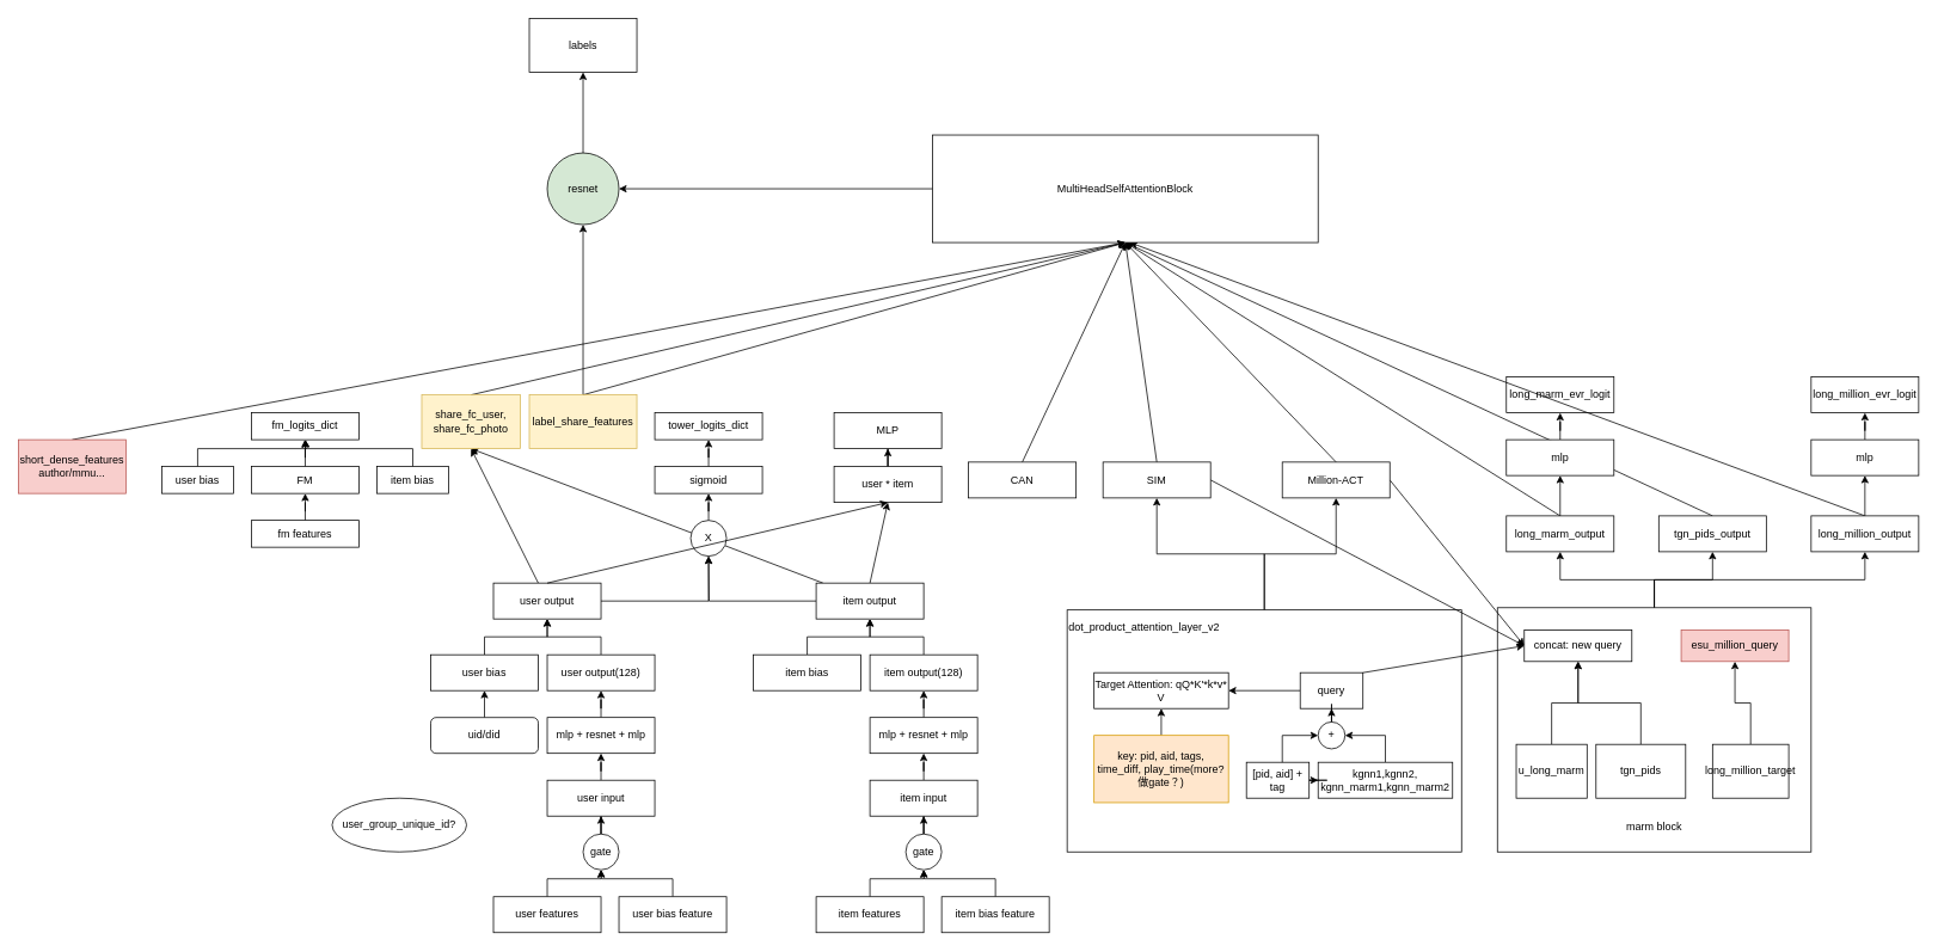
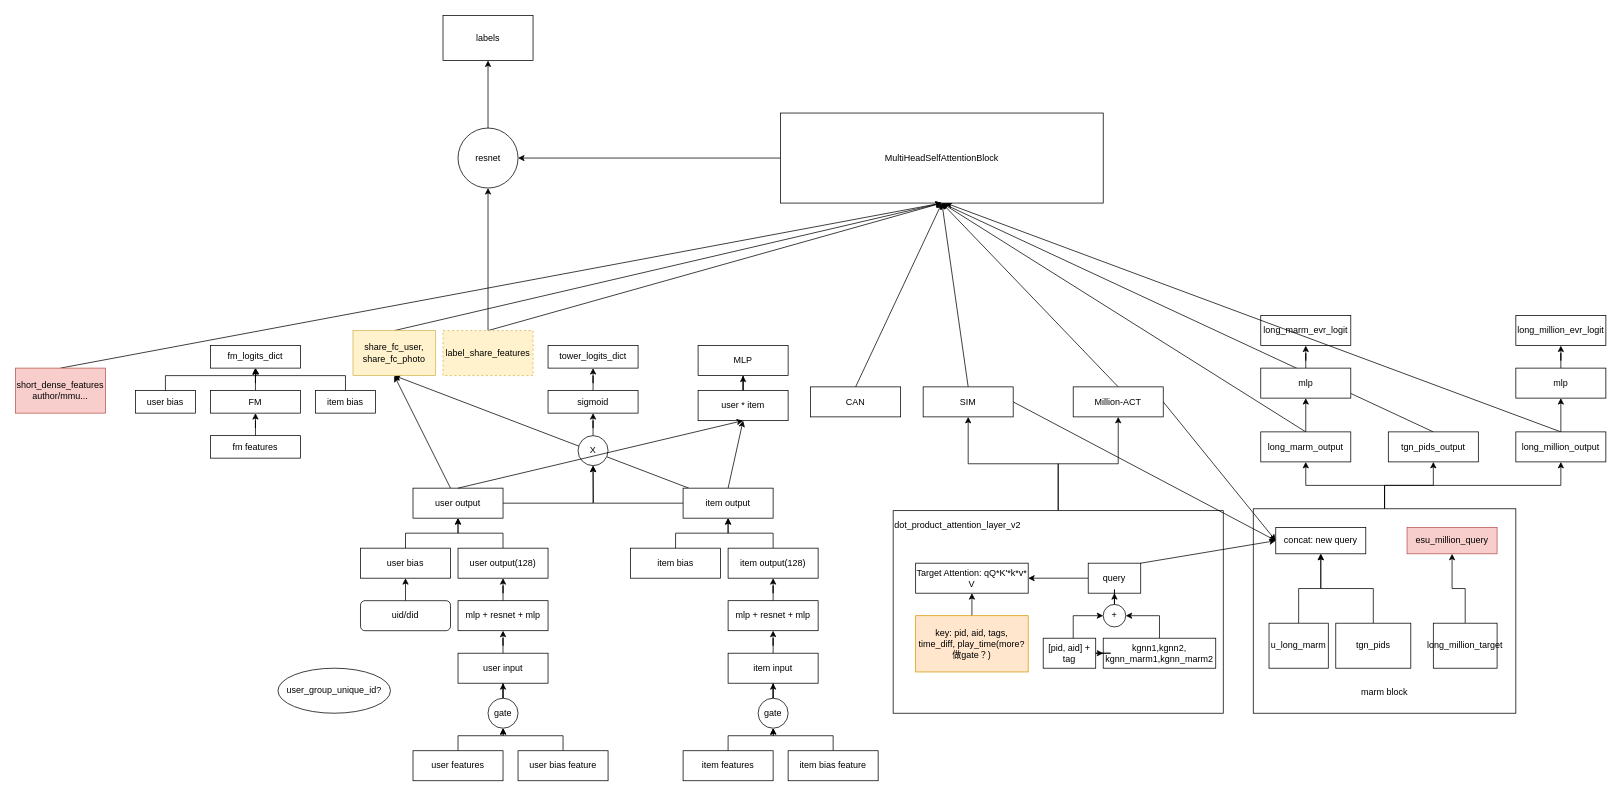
- <mxCell id="117" value="resnet" style="ellipse;whiteSpace=wrap;html=1;aspect=fixed;fillColor=#d5e8d4;" vertex="1" parent="1"><mxGeometry x="610" y="170" width="80" height="80" as="geometry" /></mxCell>
+ <mxCell id="117" value="resnet" style="ellipse;whiteSpace=wrap;html=1;aspect=fixed;" vertex="1" parent="1"><mxGeometry x="610" y="170" width="80" height="80" as="geometry" /></mxCell>
- <mxCell id="116" value="&lt;div&gt;label_share_features&lt;/div&gt;" style="rounded=0;whiteSpace=wrap;html=1;fillColor=#fff2cc;strokeColor=#d6b656;" vertex="1" parent="1"><mxGeometry x="590" y="440" width="120" height="60" as="geometry" /></mxCell>
+ <mxCell id="116" value="&lt;div&gt;label_share_features&lt;/div&gt;" style="rounded=0;whiteSpace=wrap;html=1;fillColor=#fff2cc;strokeColor=#d6b656;dashed=1;" vertex="1" parent="1"><mxGeometry x="590" y="440" width="120" height="60" as="geometry" /></mxCell>
